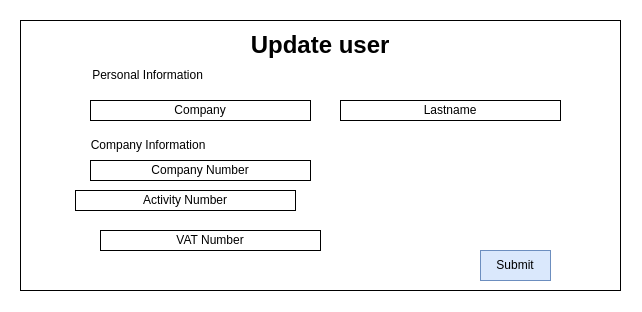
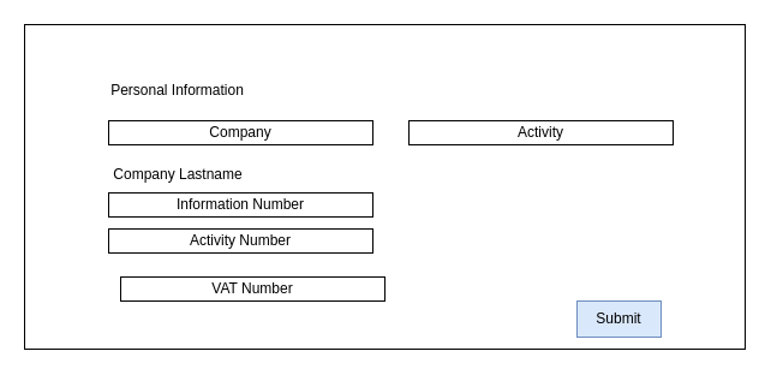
- <mxCell id="3" value="&lt;h1&gt;Update user&lt;/h1&gt;" style="text;html=1;strokeColor=none;fillColor=none;align=center;verticalAlign=middle;whiteSpace=wrap;rounded=0;" parent="1" vertex="1"><mxGeometry x="210" y="30" width="220" height="30" as="geometry" /></mxCell>
- <mxCell id="5" value="Lastname" style="rounded=0;whiteSpace=wrap;html=1;" parent="1" vertex="1"><mxGeometry x="340" y="100" width="220" height="20" as="geometry" /></mxCell>
+ <mxCell id="5" value="Activity" style="rounded=0;whiteSpace=wrap;html=1;" parent="1" vertex="1"><mxGeometry x="340" y="100" width="220" height="20" as="geometry" /></mxCell>
- <mxCell id="9" value="Company Information" style="text;html=1;strokeColor=none;fillColor=none;align=center;verticalAlign=middle;whiteSpace=wrap;rounded=0;" parent="1" vertex="1"><mxGeometry x="87.5" y="130" width="120" height="30" as="geometry" /></mxCell>
+ <mxCell id="9" value="Company Lastname" style="text;html=1;strokeColor=none;fillColor=none;align=center;verticalAlign=middle;whiteSpace=wrap;rounded=0;" parent="1" vertex="1"><mxGeometry x="87.5" y="130" width="120" height="30" as="geometry" /></mxCell>
- <mxCell id="7" value="Company Number" style="rounded=0;whiteSpace=wrap;html=1;" parent="1" vertex="1"><mxGeometry x="90" y="160" width="220" height="20" as="geometry" /></mxCell>
+ <mxCell id="7" value="Information Number" style="rounded=0;whiteSpace=wrap;html=1;" parent="1" vertex="1"><mxGeometry x="90" y="160" width="220" height="20" as="geometry" /></mxCell>
- <mxCell id="10" value="Activity Number" style="rounded=0;whiteSpace=wrap;html=1;" parent="1" vertex="1"><mxGeometry x="75" y="190" width="220" height="20" as="geometry" /></mxCell>
+ <mxCell id="10" value="Activity Number" style="rounded=0;whiteSpace=wrap;html=1;" parent="1" vertex="1"><mxGeometry x="90" y="190" width="220" height="20" as="geometry" /></mxCell>
